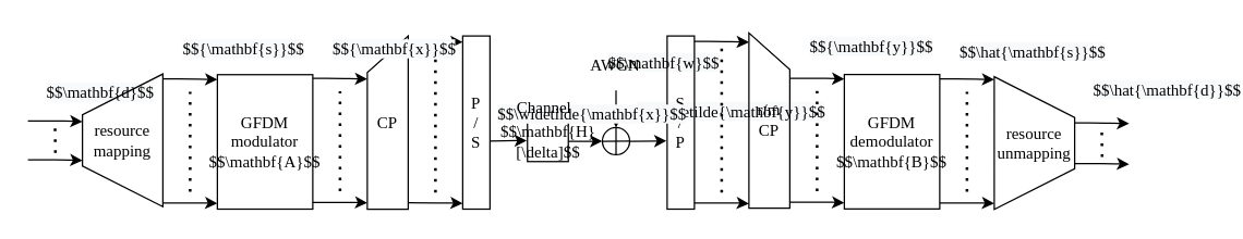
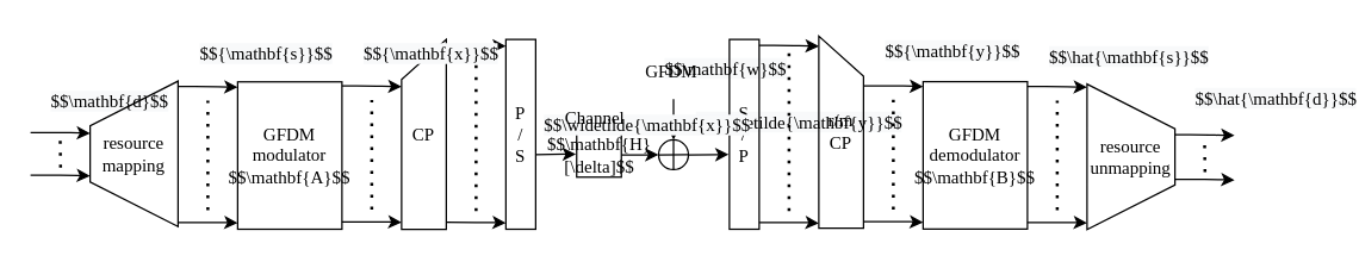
- <mxCell id="39" value="&lt;span style=&quot;color: rgb(0, 0, 0); font-size: 12px; font-style: normal; font-weight: 400; letter-spacing: normal; text-align: center; text-indent: 0px; text-transform: none; word-spacing: 0px; display: inline; float: none;&quot;&gt;AWGN&lt;/span&gt;" style="text;whiteSpace=wrap;html=1;fontFamily=Times New Roman;labelBackgroundColor=none;" parent="1" vertex="1"><mxGeometry x="431" y="33.5" width="39" height="20" as="geometry" /></mxCell>
+ <mxCell id="39" value="&lt;span style=&quot;color: rgb(0, 0, 0); font-size: 12px; font-style: normal; font-weight: 400; letter-spacing: normal; text-align: center; text-indent: 0px; text-transform: none; word-spacing: 0px; display: inline; float: none;&quot;&gt;GFDM&lt;/span&gt;" style="text;whiteSpace=wrap;html=1;fontFamily=Times New Roman;labelBackgroundColor=none;" parent="1" vertex="1"><mxGeometry x="431" y="33.5" width="39" height="20" as="geometry" /></mxCell>
